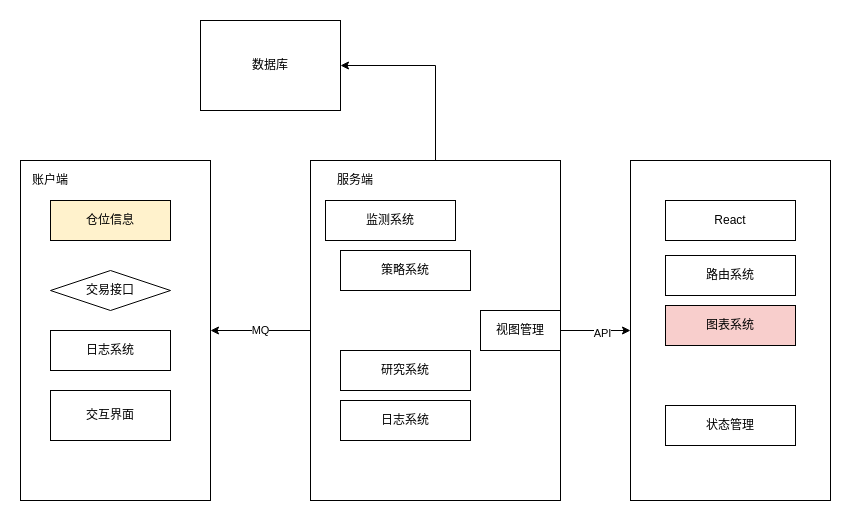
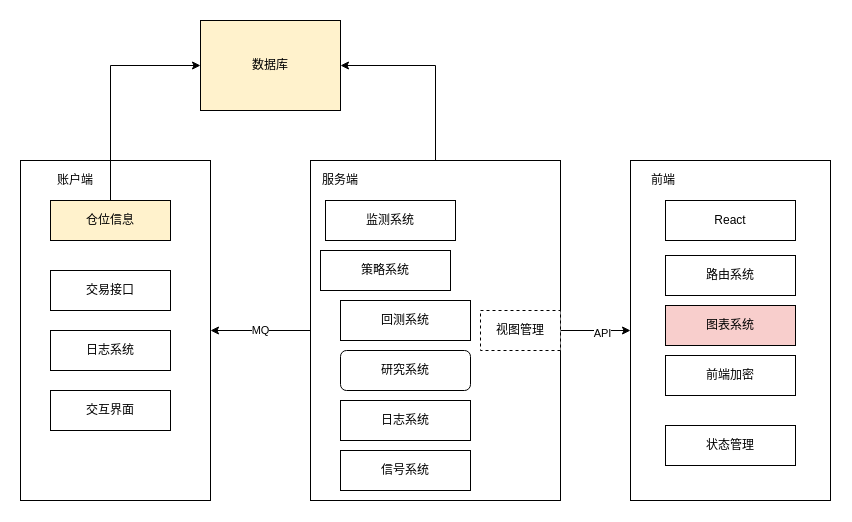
- <mxCell id="12" value="数据库" style="rounded=0;whiteSpace=wrap;html=1;" vertex="1" parent="1"><mxGeometry x="200" y="20" width="140" height="90" as="geometry" /></mxCell>
+ <mxCell id="12" value="数据库" style="rounded=0;whiteSpace=wrap;html=1;fillColor=#fff2cc;" vertex="1" parent="1"><mxGeometry x="200" y="20" width="140" height="90" as="geometry" /></mxCell>
+ <mxCell id="8" style="edgeStyle=orthogonalEdgeStyle;rounded=0;orthogonalLoop=1;jettySize=auto;html=1;entryX=0;entryY=0.5;entryDx=0;entryDy=0;" edge="1" parent="1" source="9" target="12"><mxGeometry relative="1" as="geometry"><Array as="points"><mxPoint x="110" y="65" /></Array></mxGeometry></mxCell>
- <mxCell id="10" value="账户端" style="text;html=1;strokeColor=none;fillColor=none;align=center;verticalAlign=middle;whiteSpace=wrap;rounded=0;" vertex="1" parent="1"><mxGeometry x="30" y="170" width="40" height="20" as="geometry" /></mxCell>
+ <mxCell id="10" value="账户端" style="text;html=1;strokeColor=none;fillColor=none;align=center;verticalAlign=middle;whiteSpace=wrap;rounded=0;" vertex="1" parent="1"><mxGeometry x="55" y="170" width="40" height="20" as="geometry" /></mxCell>
- <mxCell id="11" value="服务端" style="text;html=1;strokeColor=none;fillColor=none;align=center;verticalAlign=middle;whiteSpace=wrap;rounded=0;" vertex="1" parent="1"><mxGeometry x="335" y="170" width="40" height="20" as="geometry" /></mxCell>
+ <mxCell id="11" value="服务端" style="text;html=1;strokeColor=none;fillColor=none;align=center;verticalAlign=middle;whiteSpace=wrap;rounded=0;" vertex="1" parent="1"><mxGeometry x="320" y="170" width="40" height="20" as="geometry" /></mxCell>
+ <mxCell id="24" value="前端" style="text;html=1;strokeColor=none;fillColor=none;align=center;verticalAlign=middle;whiteSpace=wrap;rounded=0;" vertex="1" parent="22"><mxGeometry x="13" y="10" width="40" height="20" as="geometry" /></mxCell>
- <mxCell id="15" value="策略系统" style="rounded=0;whiteSpace=wrap;html=1;" vertex="1" parent="1"><mxGeometry x="340" y="250" width="130" height="40" as="geometry" /></mxCell>
+ <mxCell id="15" value="策略系统" style="rounded=0;whiteSpace=wrap;html=1;" vertex="1" parent="1"><mxGeometry x="320" y="250" width="130" height="40" as="geometry" /></mxCell>
- <mxCell id="13" value="交易接口" style="rhombus;whiteSpace=wrap;html=1;" vertex="1" parent="1"><mxGeometry x="50" y="270" width="120" height="40" as="geometry" /></mxCell>
+ <mxCell id="13" value="交易接口" style="rounded=0;whiteSpace=wrap;html=1;" vertex="1" parent="1"><mxGeometry x="50" y="270" width="120" height="40" as="geometry" /></mxCell>
+ <mxCell id="16" value="回测系统" style="rounded=0;whiteSpace=wrap;html=1;" vertex="1" parent="1"><mxGeometry x="340" y="300" width="130" height="40" as="geometry" /></mxCell>
- <mxCell id="31" value="视图管理" style="rounded=0;whiteSpace=wrap;html=1;" vertex="1" parent="1"><mxGeometry x="480" y="310" width="80" height="40" as="geometry" /></mxCell>
+ <mxCell id="31" value="视图管理" style="rounded=0;whiteSpace=wrap;html=1;dashed=1;" vertex="1" parent="1"><mxGeometry x="480" y="310" width="80" height="40" as="geometry" /></mxCell>
- <mxCell id="17" value="研究系统" style="rounded=0;whiteSpace=wrap;html=1;" vertex="1" parent="1"><mxGeometry x="340" y="350" width="130" height="40" as="geometry" /></mxCell>
+ <mxCell id="17" value="研究系统" style="whiteSpace=wrap;html=1;rounded=1;" vertex="1" parent="1"><mxGeometry x="340" y="350" width="130" height="40" as="geometry" /></mxCell>
+ <mxCell id="27" value="前端加密" style="rounded=0;whiteSpace=wrap;html=1;" vertex="1" parent="22"><mxGeometry x="35" y="195" width="130" height="40" as="geometry" /></mxCell>
- <mxCell id="21" value="交互界面" style="rounded=0;whiteSpace=wrap;html=1;" vertex="1" parent="1"><mxGeometry x="50" y="390" width="120" height="50" as="geometry" /></mxCell>
+ <mxCell id="21" value="交互界面" style="rounded=0;whiteSpace=wrap;html=1;" vertex="1" parent="1"><mxGeometry x="50" y="390" width="120" height="40" as="geometry" /></mxCell>
- <mxCell id="28" value="状态管理" style="rounded=0;whiteSpace=wrap;html=1;" vertex="1" parent="22"><mxGeometry x="35" y="245" width="130" height="40" as="geometry" /></mxCell>
+ <mxCell id="28" value="状态管理" style="rounded=0;whiteSpace=wrap;html=1;" vertex="1" parent="22"><mxGeometry x="35" y="265" width="130" height="40" as="geometry" /></mxCell>
+ <mxCell id="20" value="信号系统" style="rounded=0;whiteSpace=wrap;html=1;" vertex="1" parent="1"><mxGeometry x="340" y="450" width="130" height="40" as="geometry" /></mxCell>
